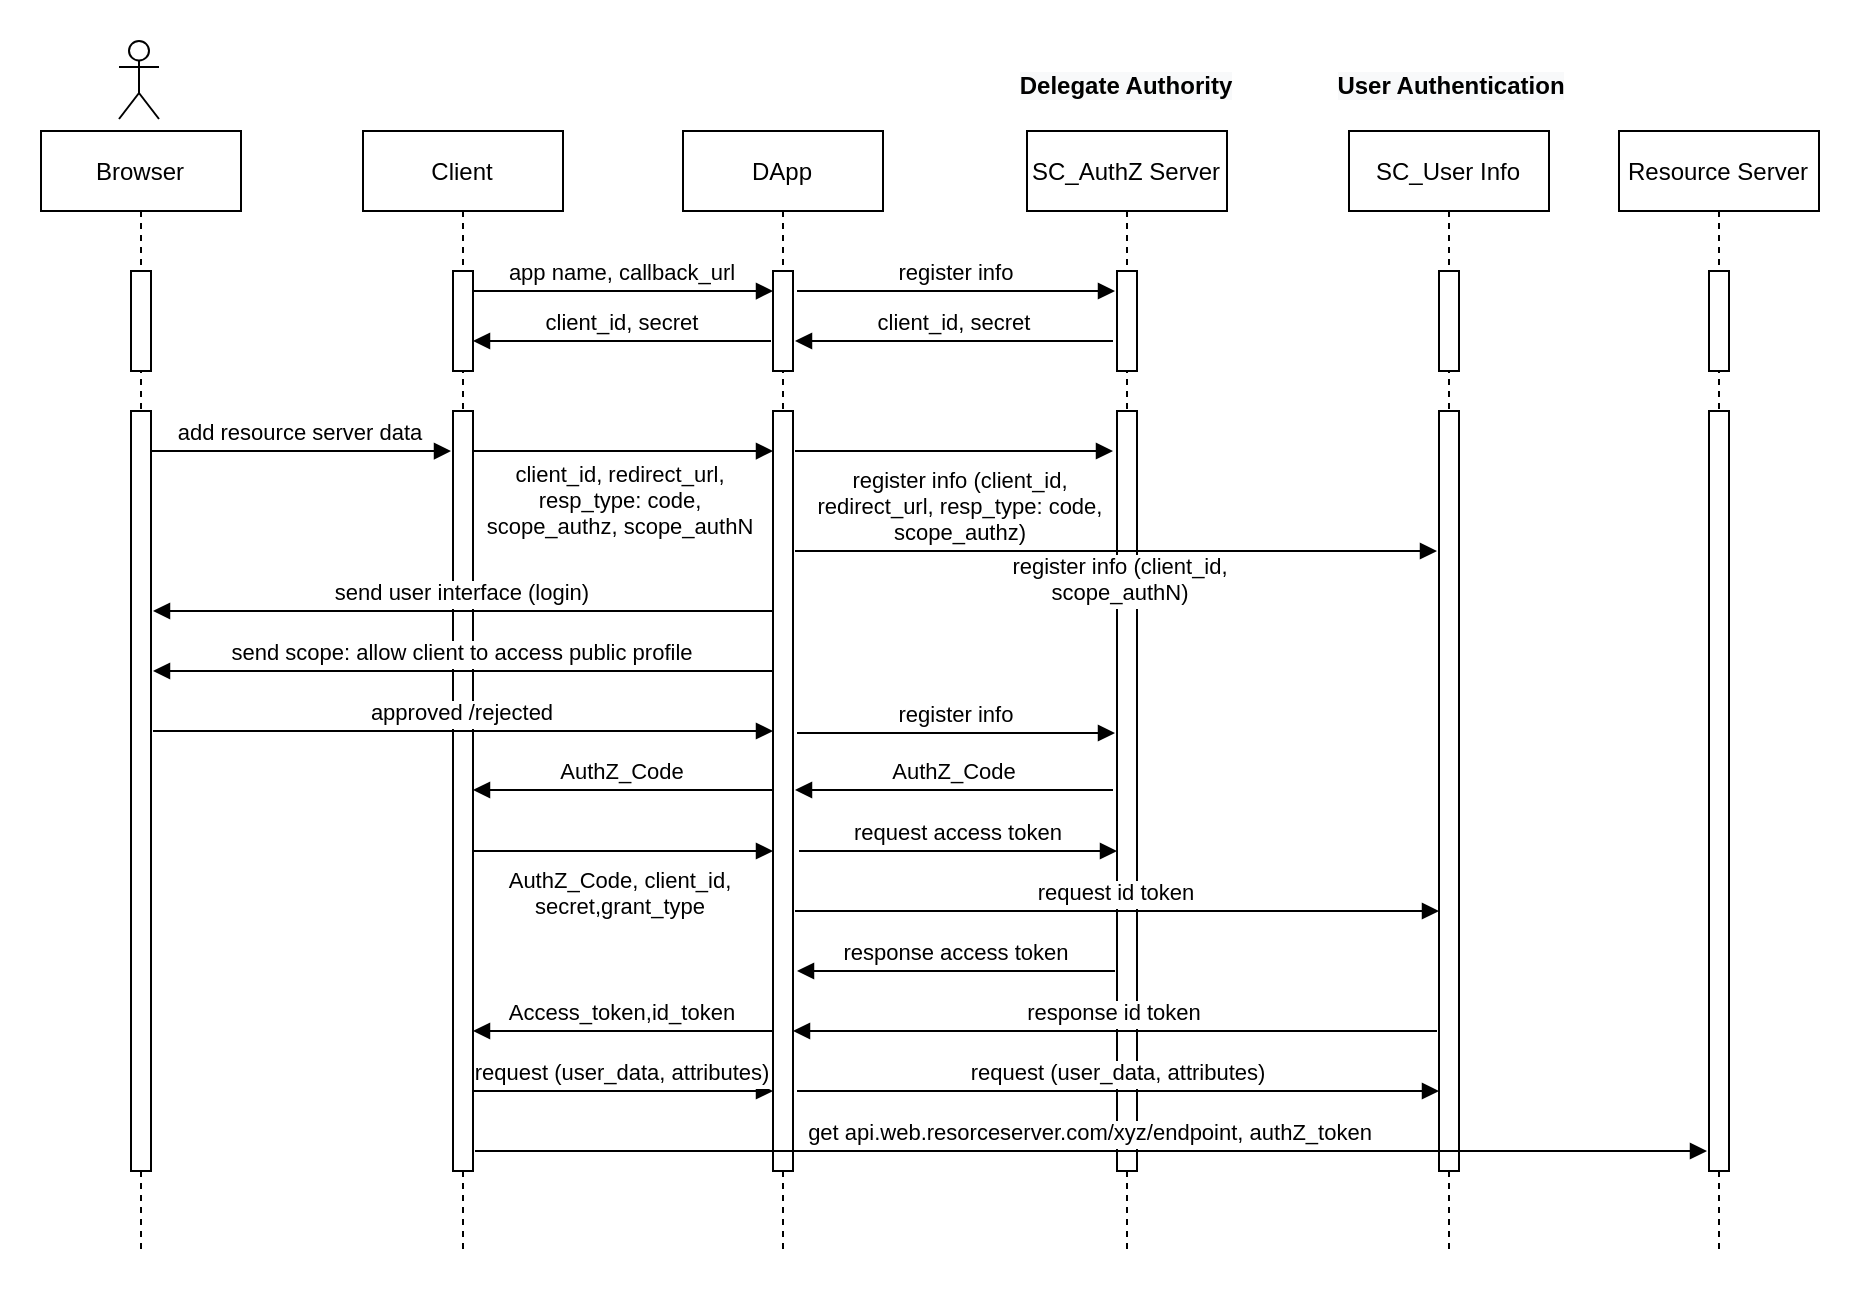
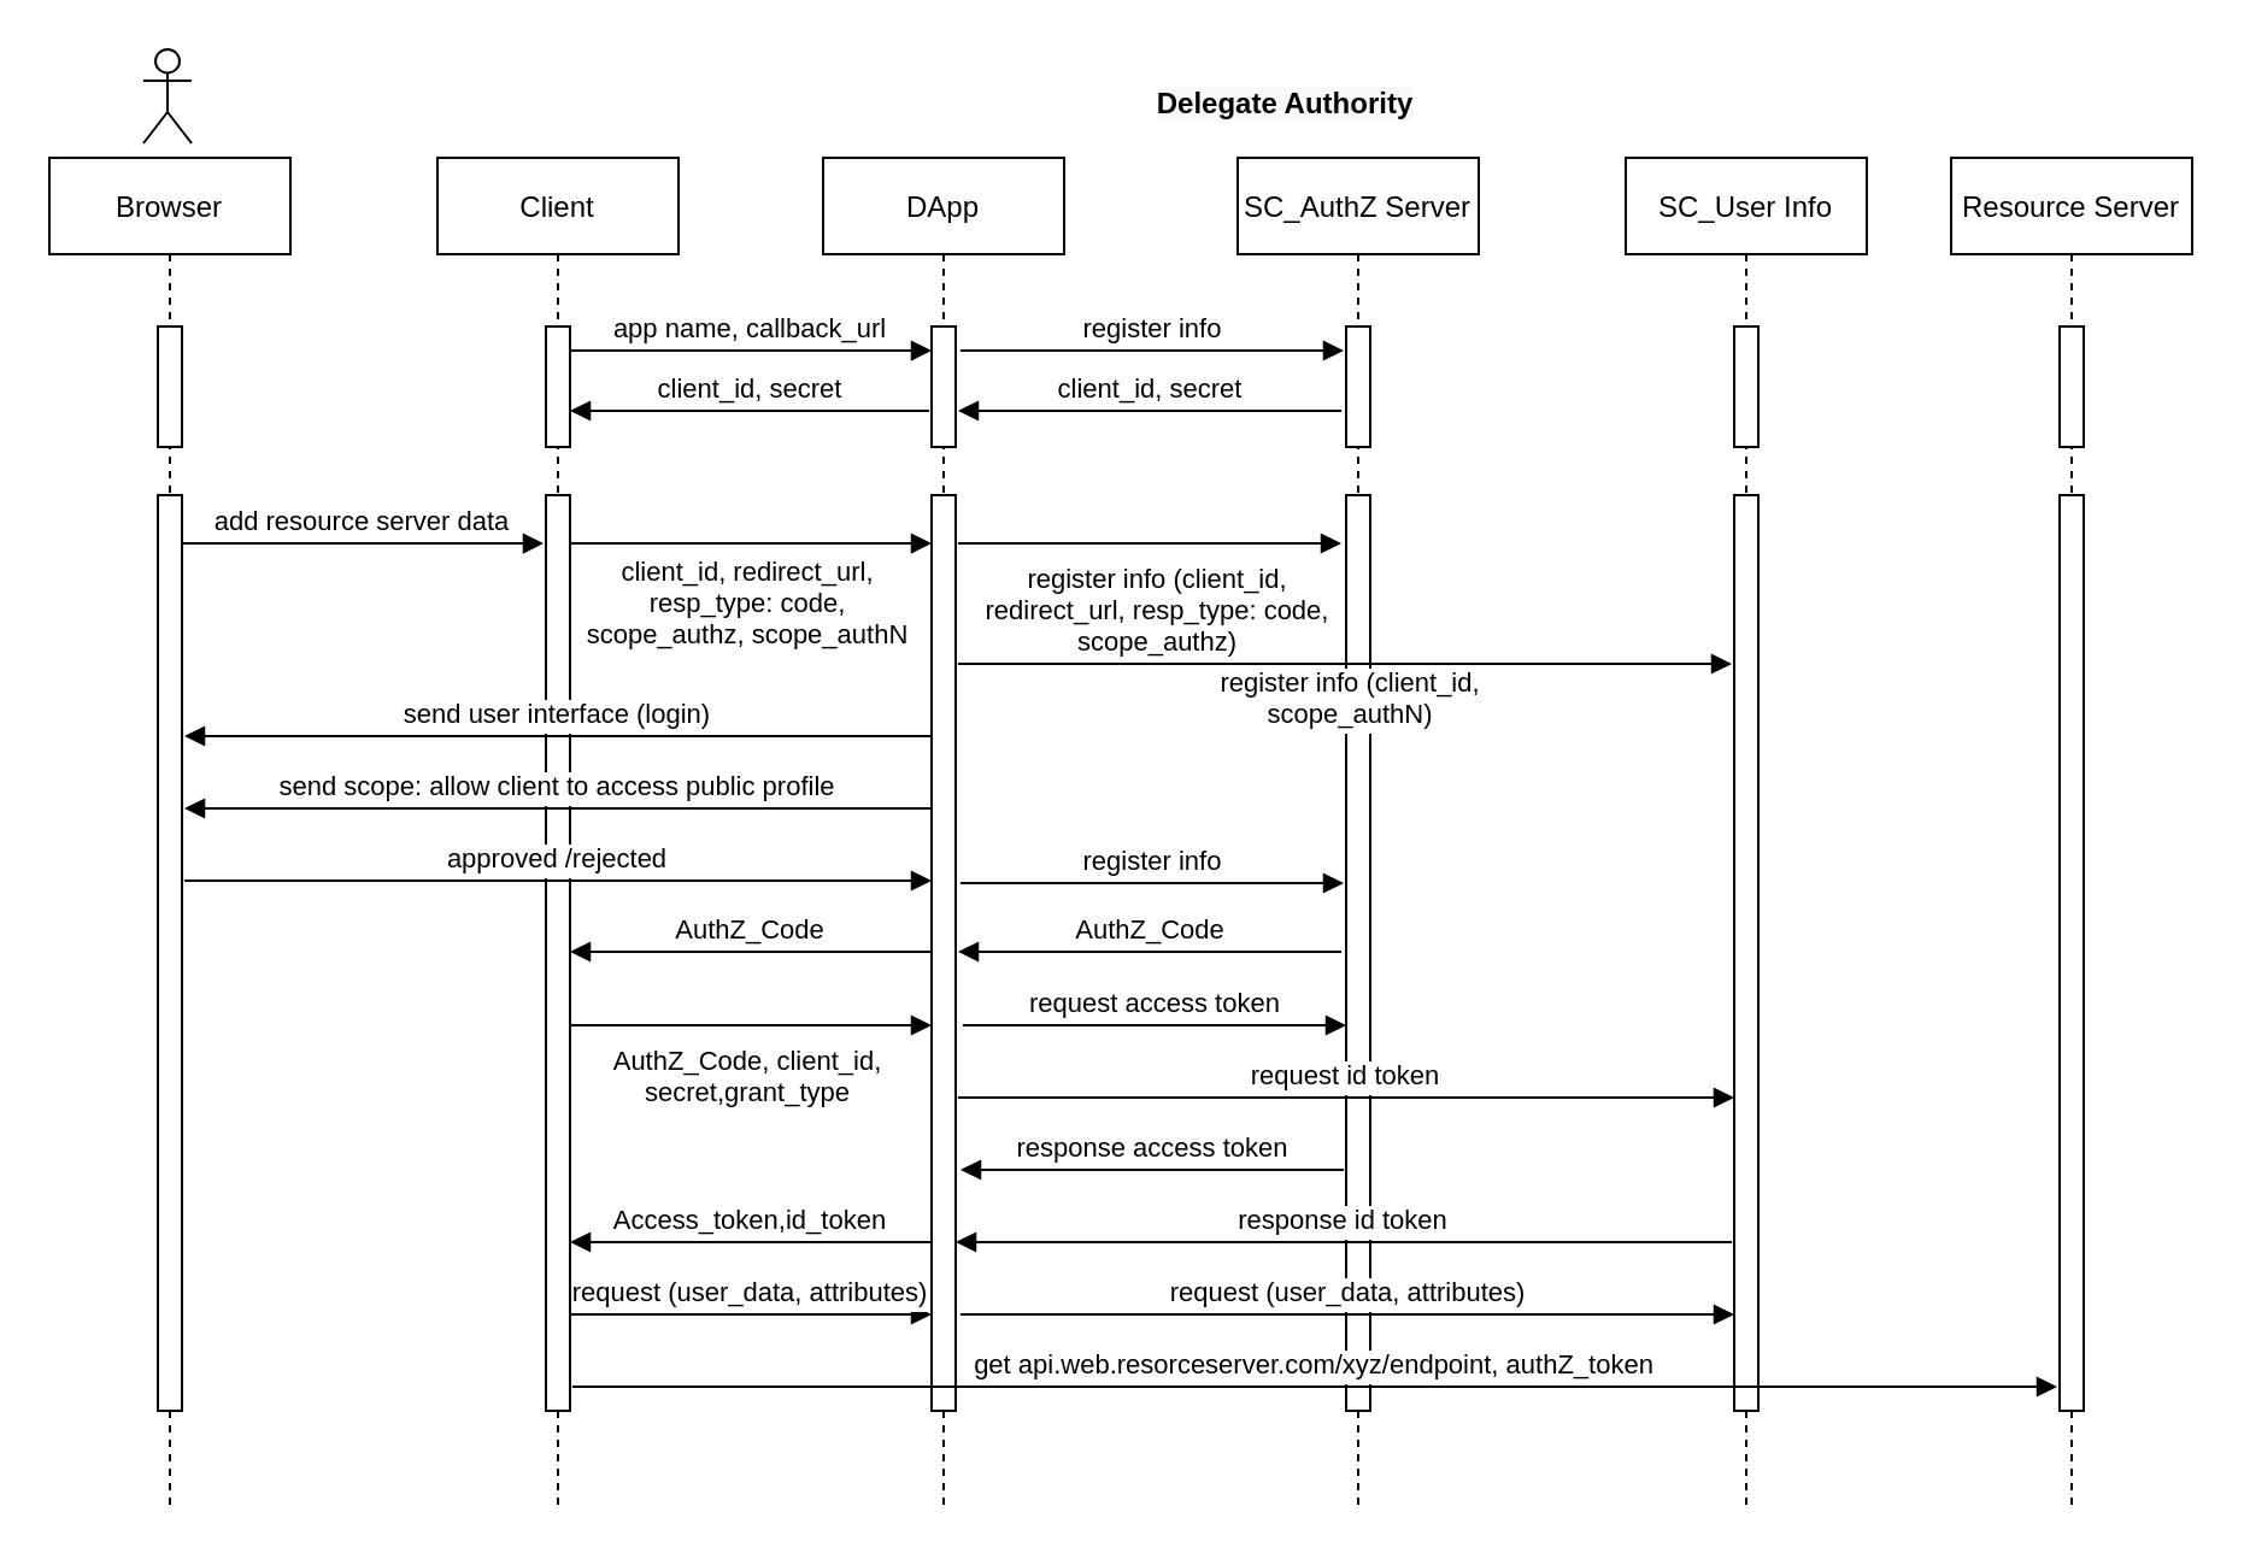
- <mxCell id="26" value="&lt;span style=&quot;color: rgb(0, 0, 0); font-family: helvetica; font-size: 12px; font-style: normal; letter-spacing: normal; text-indent: 0px; text-transform: none; word-spacing: 0px; background-color: rgb(248, 249, 250); display: inline; float: none;&quot;&gt;Delegate Authority&lt;/span&gt;" style="text;whiteSpace=wrap;html=1;fontStyle=1;align=center;" parent="1" vertex="1"><mxGeometry x="503" y="29" width="120" height="30" as="geometry" /></mxCell>
+ <mxCell id="26" value="&lt;span style=&quot;color: rgb(0, 0, 0); font-family: helvetica; font-size: 12px; font-style: normal; letter-spacing: normal; text-indent: 0px; text-transform: none; word-spacing: 0px; background-color: rgb(248, 249, 250); display: inline; float: none;&quot;&gt;Delegate Authority&lt;/span&gt;" style="text;whiteSpace=wrap;html=1;fontStyle=1;align=center;" parent="1" vertex="1"><mxGeometry x="473" y="29" width="120" height="30" as="geometry" /></mxCell>
- <mxCell id="33" value="&lt;span style=&quot;color: rgb(0 , 0 , 0) ; font-family: &amp;#34;helvetica&amp;#34; ; font-size: 12px ; font-style: normal ; letter-spacing: normal ; text-indent: 0px ; text-transform: none ; word-spacing: 0px ; background-color: rgb(248 , 249 , 250) ; display: inline ; float: none&quot;&gt;User Authentication&lt;br&gt;&lt;/span&gt;" style="text;whiteSpace=wrap;html=1;fontStyle=1;align=center;" parent="1" vertex="1"><mxGeometry x="667" y="29" width="117" height="30" as="geometry" /></mxCell>
